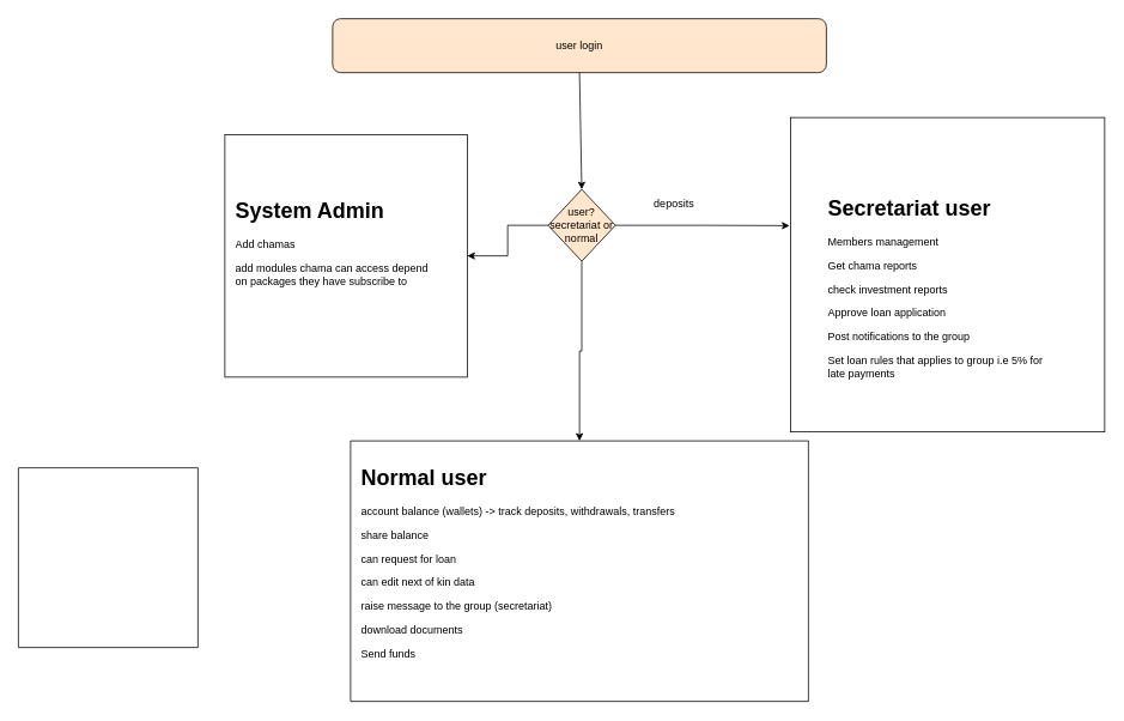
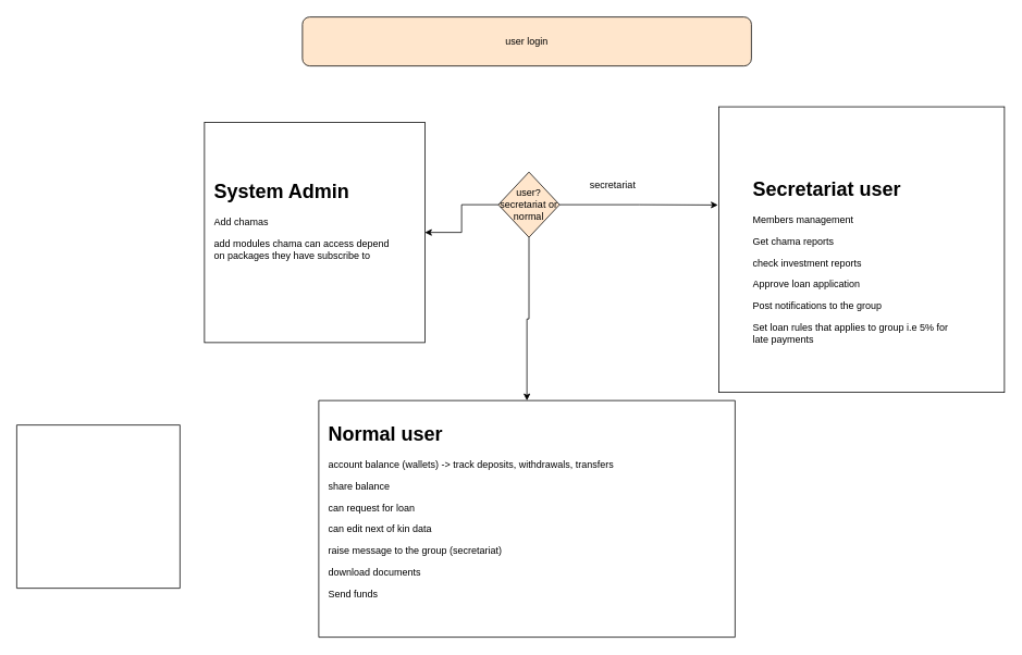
- <mxCell id="6" value="" style="endArrow=classic;html=1;rounded=0;entryX=0.5;entryY=0;entryDx=0;entryDy=0;exitX=0.5;exitY=1;exitDx=0;exitDy=0;" edge="1" parent="1" source="2" target="5"><mxGeometry width="50" height="50" relative="1" as="geometry"><mxPoint x="620" y="110" as="sourcePoint" /><mxPoint x="670" y="60" as="targetPoint" /></mxGeometry></mxCell>
- <mxCell id="13" value="deposits&lt;div&gt;&lt;br&gt;&lt;/div&gt;" style="text;html=1;align=center;verticalAlign=middle;resizable=0;points=[];autosize=1;strokeColor=none;fillColor=none;" vertex="1" parent="1"><mxGeometry x="710" y="213" width="80" height="40" as="geometry" /></mxCell>
+ <mxCell id="13" value="secretariat&lt;div&gt;&lt;br&gt;&lt;/div&gt;" style="text;html=1;align=center;verticalAlign=middle;resizable=0;points=[];autosize=1;strokeColor=none;fillColor=none;" vertex="1" parent="1"><mxGeometry x="710" y="213" width="80" height="40" as="geometry" /></mxCell>
